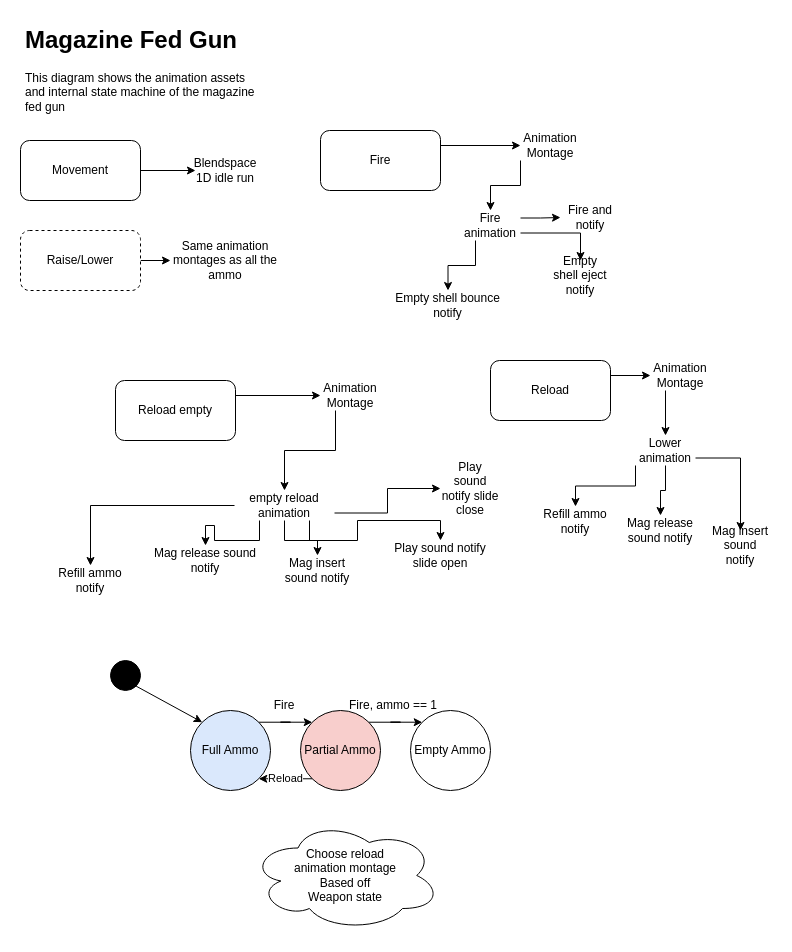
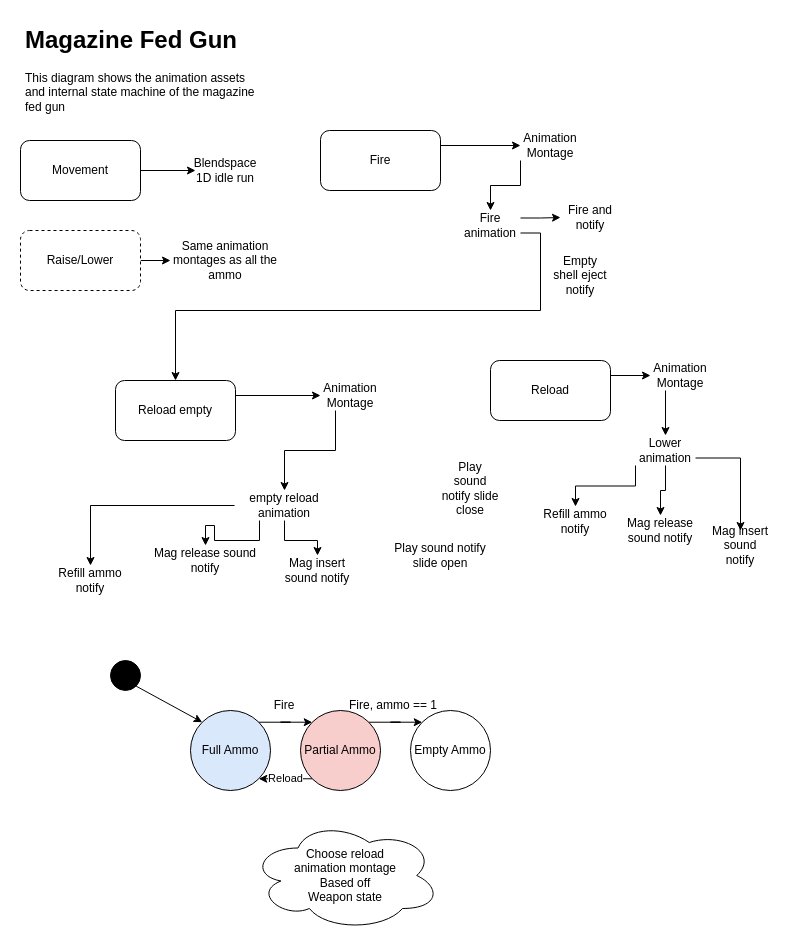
- <mxCell id="14" style="edgeStyle=orthogonalEdgeStyle;rounded=0;orthogonalLoop=1;jettySize=auto;html=1;exitX=1;exitY=0.75;exitDx=0;exitDy=0;" edge="1" parent="1" source="16" target="18"><mxGeometry relative="1" as="geometry"><mxPoint x="580" y="250" as="targetPoint" /></mxGeometry></mxCell>
+ <mxCell id="14" style="edgeStyle=orthogonalEdgeStyle;rounded=0;orthogonalLoop=1;jettySize=auto;html=1;exitX=1;exitY=0.75;exitDx=0;exitDy=0;" edge="1" parent="1" source="16" target="21"><mxGeometry relative="1" as="geometry"><mxPoint x="580" y="250" as="targetPoint" /></mxGeometry></mxCell>
- <mxCell id="15" style="edgeStyle=orthogonalEdgeStyle;rounded=0;orthogonalLoop=1;jettySize=auto;html=1;exitX=0.25;exitY=1;exitDx=0;exitDy=0;" edge="1" parent="1" source="16" target="19"><mxGeometry relative="1" as="geometry"><mxPoint x="474.905" y="280" as="targetPoint" /></mxGeometry></mxCell>
- <mxCell id="19" value="Empty shell bounce notify" style="text;html=1;strokeColor=none;fillColor=none;align=center;verticalAlign=middle;whiteSpace=wrap;rounded=0;" vertex="1" parent="1"><mxGeometry x="390" y="290" width="114.9" height="30" as="geometry" /></mxCell>
- <mxCell id="27" style="edgeStyle=orthogonalEdgeStyle;rounded=0;orthogonalLoop=1;jettySize=auto;html=1;exitX=1;exitY=0.75;exitDx=0;exitDy=0;" edge="1" parent="1" source="29" target="33"><mxGeometry relative="1" as="geometry"><mxPoint x="470" y="488" as="targetPoint" /></mxGeometry></mxCell>
- <mxCell id="26" style="edgeStyle=orthogonalEdgeStyle;rounded=0;orthogonalLoop=1;jettySize=auto;html=1;exitX=0.75;exitY=1;exitDx=0;exitDy=0;" edge="1" parent="1" source="29" target="32"><mxGeometry relative="1" as="geometry"><mxPoint x="400" y="540" as="targetPoint" /></mxGeometry></mxCell>
